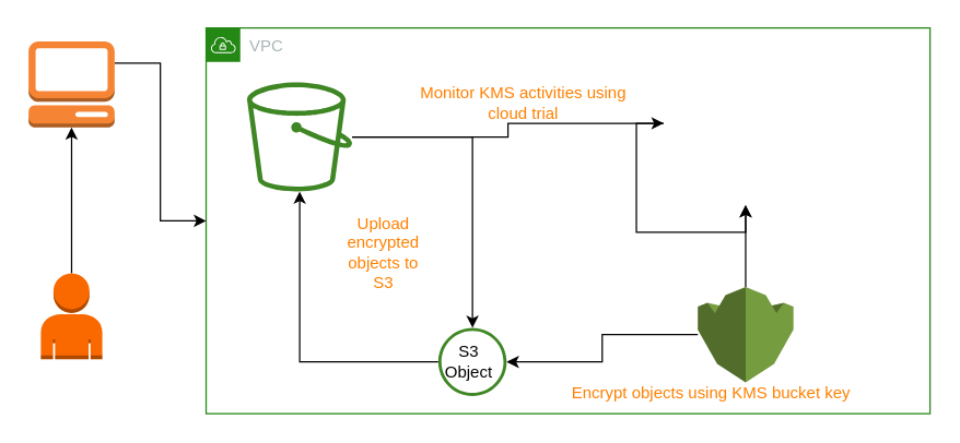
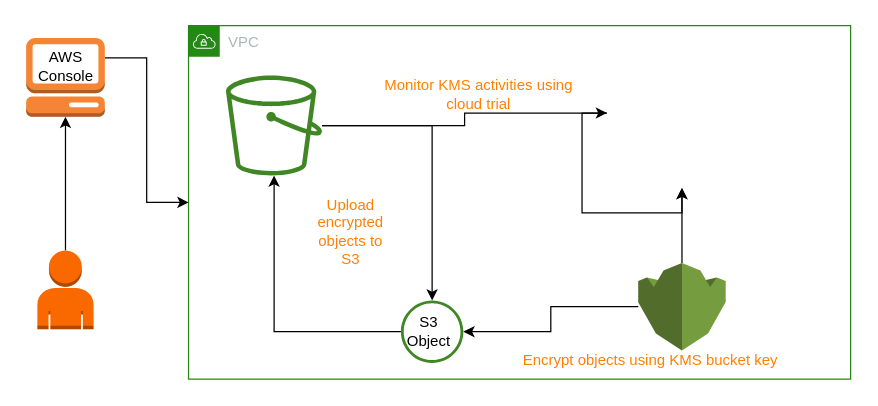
+ <mxCell id="21" value="AWS Console" style="text;html=1;strokeColor=none;fillColor=none;align=center;verticalAlign=middle;whiteSpace=wrap;rounded=0;" vertex="1" parent="1"><mxGeometry x="21.5" y="38" width="60" height="30" as="geometry" /></mxCell>
